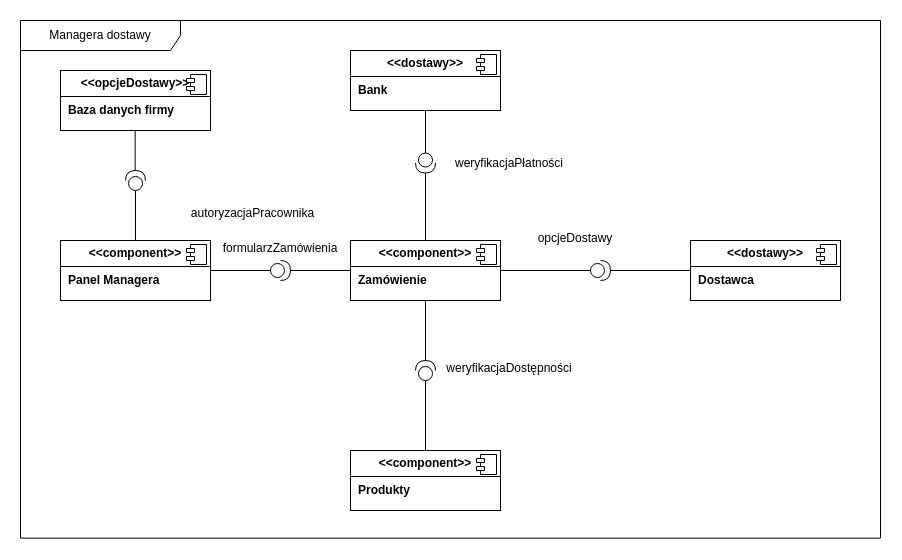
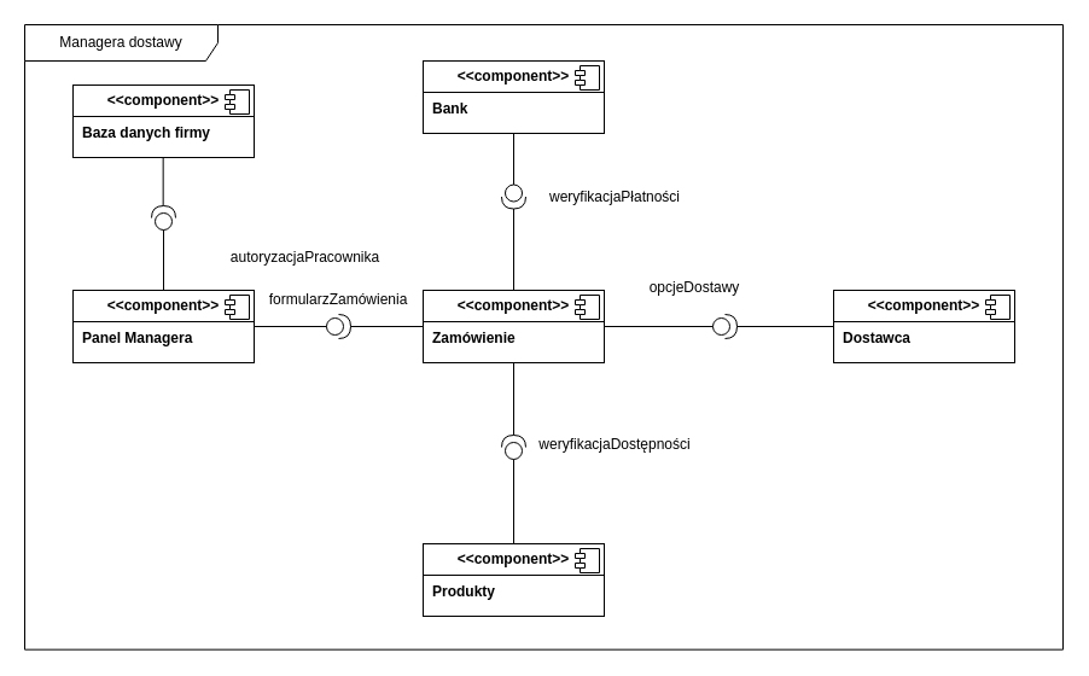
- <mxCell id="30" value="&lt;p style=&quot;margin:0px;margin-top:6px;text-align:center;&quot;&gt;&lt;b&gt;&amp;lt;&amp;lt;dostawy&amp;gt;&amp;gt;&lt;/b&gt;&lt;/p&gt;&lt;hr size=&quot;1&quot; style=&quot;border-style:solid;&quot;&gt;&lt;p style=&quot;margin:0px;margin-left:8px;&quot;&gt;&lt;b&gt;Bank&lt;/b&gt;&lt;/p&gt;" style="align=left;overflow=fill;html=1;dropTarget=0;whiteSpace=wrap;" vertex="1" parent="23"><mxGeometry x="330" y="30" width="150" height="60" as="geometry" /></mxCell>
+ <mxCell id="30" value="&lt;p style=&quot;margin:0px;margin-top:6px;text-align:center;&quot;&gt;&lt;b&gt;&amp;lt;&amp;lt;component&amp;gt;&amp;gt;&lt;/b&gt;&lt;/p&gt;&lt;hr size=&quot;1&quot; style=&quot;border-style:solid;&quot;&gt;&lt;p style=&quot;margin:0px;margin-left:8px;&quot;&gt;&lt;b&gt;Bank&lt;/b&gt;&lt;/p&gt;" style="align=left;overflow=fill;html=1;dropTarget=0;whiteSpace=wrap;" vertex="1" parent="23"><mxGeometry x="330" y="30" width="150" height="60" as="geometry" /></mxCell>
- <mxCell id="32" value="&lt;p style=&quot;margin:0px;margin-top:6px;text-align:center;&quot;&gt;&lt;b&gt;&amp;lt;&amp;lt;opcjeDostawy&amp;gt;&amp;gt;&lt;/b&gt;&lt;/p&gt;&lt;hr size=&quot;1&quot; style=&quot;border-style:solid;&quot;&gt;&lt;p style=&quot;margin:0px;margin-left:8px;&quot;&gt;&lt;b&gt;Baza danych firmy&lt;/b&gt;&lt;/p&gt;" style="align=left;overflow=fill;html=1;dropTarget=0;whiteSpace=wrap;" parent="23" vertex="1"><mxGeometry x="40" y="50" width="150" height="60" as="geometry" /></mxCell>
+ <mxCell id="32" value="&lt;p style=&quot;margin:0px;margin-top:6px;text-align:center;&quot;&gt;&lt;b&gt;&amp;lt;&amp;lt;component&amp;gt;&amp;gt;&lt;/b&gt;&lt;/p&gt;&lt;hr size=&quot;1&quot; style=&quot;border-style:solid;&quot;&gt;&lt;p style=&quot;margin:0px;margin-left:8px;&quot;&gt;&lt;b&gt;Baza danych firmy&lt;/b&gt;&lt;/p&gt;" style="align=left;overflow=fill;html=1;dropTarget=0;whiteSpace=wrap;" parent="23" vertex="1"><mxGeometry x="40" y="50" width="150" height="60" as="geometry" /></mxCell>
- <mxCell id="26" value="&lt;p style=&quot;margin:0px;margin-top:6px;text-align:center;&quot;&gt;&lt;b&gt;&amp;lt;&amp;lt;dostawy&amp;gt;&amp;gt;&lt;/b&gt;&lt;/p&gt;&lt;hr size=&quot;1&quot; style=&quot;border-style:solid;&quot;&gt;&lt;p style=&quot;margin:0px;margin-left:8px;&quot;&gt;&lt;b&gt;Dostawca&lt;/b&gt;&lt;/p&gt;" style="align=left;overflow=fill;html=1;dropTarget=0;whiteSpace=wrap;" vertex="1" parent="23"><mxGeometry x="670" y="220" width="150" height="60" as="geometry" /></mxCell>
+ <mxCell id="26" value="&lt;p style=&quot;margin:0px;margin-top:6px;text-align:center;&quot;&gt;&lt;b&gt;&amp;lt;&amp;lt;component&amp;gt;&amp;gt;&lt;/b&gt;&lt;/p&gt;&lt;hr size=&quot;1&quot; style=&quot;border-style:solid;&quot;&gt;&lt;p style=&quot;margin:0px;margin-left:8px;&quot;&gt;&lt;b&gt;Dostawca&lt;/b&gt;&lt;/p&gt;" style="align=left;overflow=fill;html=1;dropTarget=0;whiteSpace=wrap;" vertex="1" parent="23"><mxGeometry x="670" y="220" width="150" height="60" as="geometry" /></mxCell>
